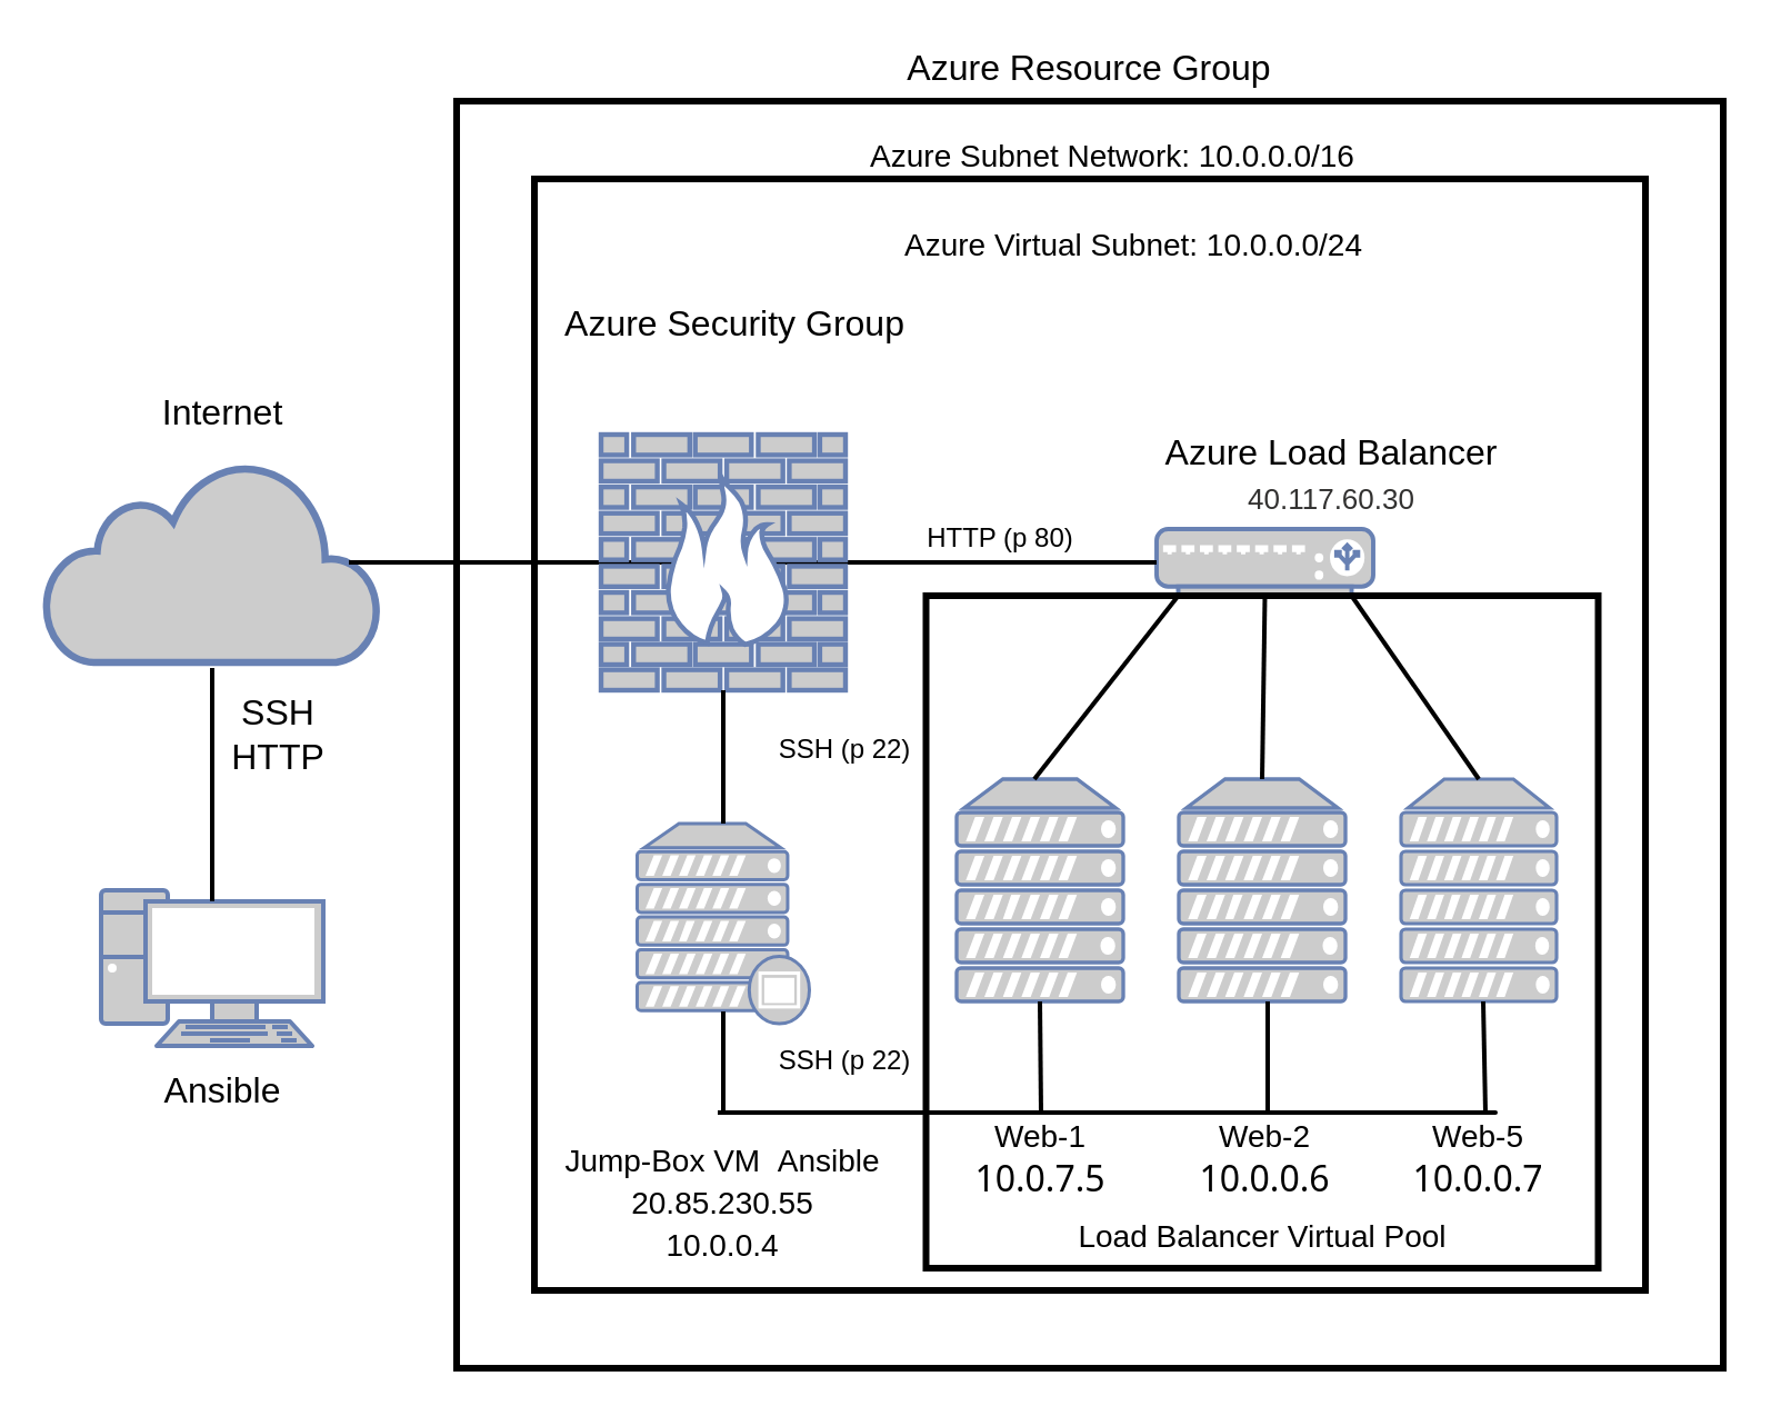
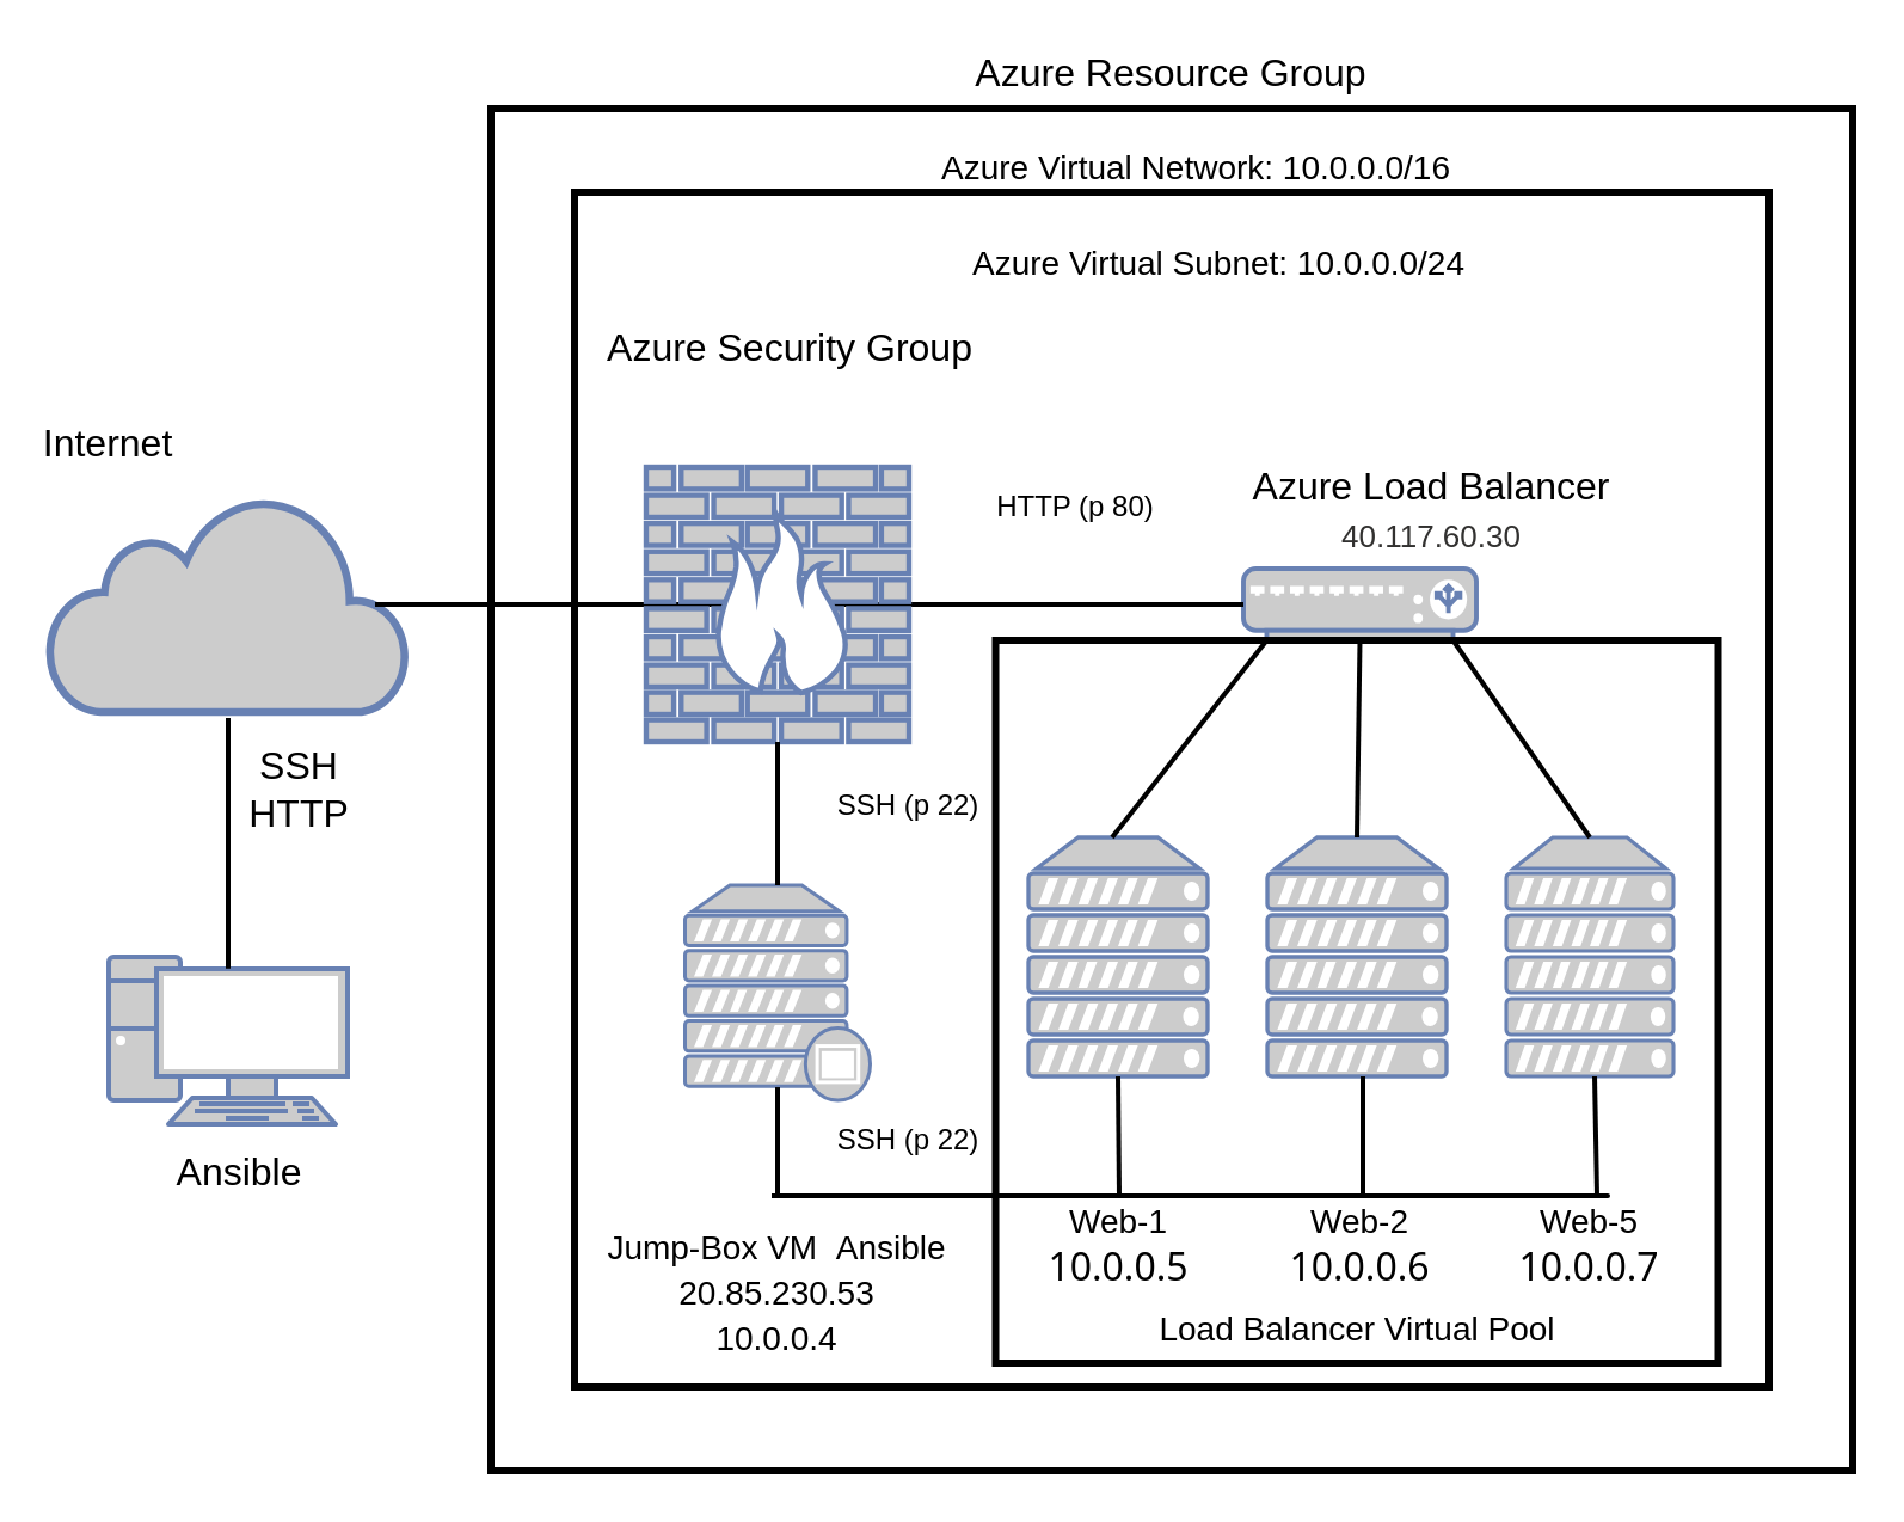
- <mxCell id="3" value="Azure Subnet Network: 10.0.0.0/16" style="text;html=1;align=center;verticalAlign=middle;resizable=0;points=[];autosize=1;strokeColor=none;fontSize=14;" parent="1" vertex="1"><mxGeometry x="385" y="60" width="230" height="20" as="geometry" /></mxCell>
+ <mxCell id="3" value="Azure Virtual Network: 10.0.0.0/16" style="text;html=1;align=center;verticalAlign=middle;resizable=0;points=[];autosize=1;strokeColor=none;fontSize=14;" parent="1" vertex="1"><mxGeometry x="385" y="60" width="230" height="20" as="geometry" /></mxCell>
- <mxCell id="27" value="Internet" style="text;html=1;strokeColor=none;fillColor=none;align=center;verticalAlign=middle;whiteSpace=wrap;rounded=0;shadow=0;glass=0;sketch=0;fontSize=16;" parent="1" vertex="1"><mxGeometry y="175" width="40" height="20" as="geometry" x="80" /></mxCell>
+ <mxCell id="27" value="Internet" style="text;html=1;strokeColor=none;fillColor=none;align=center;verticalAlign=middle;whiteSpace=wrap;rounded=0;shadow=0;glass=0;sketch=0;fontSize=16;" parent="1" vertex="1"><mxGeometry x="25" y="175" width="40" height="20" as="geometry" /></mxCell>
- <mxCell id="32" value="&lt;font style=&quot;font-size: 12px&quot;&gt;HTTP (p 80)&lt;/font&gt;" style="text;html=1;strokeColor=none;fillColor=none;align=center;verticalAlign=middle;whiteSpace=wrap;rounded=0;shadow=0;glass=0;sketch=0;fontSize=16;" parent="1" vertex="1"><mxGeometry x="400" y="230" width="100" height="20" as="geometry" /></mxCell>
+ <mxCell id="32" value="&lt;font style=&quot;font-size: 12px&quot;&gt;HTTP (p 80)&lt;/font&gt;" style="text;html=1;strokeColor=none;fillColor=none;align=center;verticalAlign=middle;whiteSpace=wrap;rounded=0;shadow=0;glass=0;sketch=0;fontSize=16;" parent="1" vertex="1"><mxGeometry x="400" y="200" width="100" height="20" as="geometry" /></mxCell>
- <mxCell id="36" value="&lt;font&gt;&lt;span style=&quot;font-size: 14px&quot;&gt;Web-1&lt;/span&gt;&lt;br&gt;&lt;div&gt;&lt;font face=&quot;az_ea_font, Segoe UI, az_font, system-ui, -apple-system, BlinkMacSystemFont, Roboto, Oxygen, Ubuntu, Cantarell, Open Sans, Helvetica Neue, sans-serif&quot;&gt;&lt;span style=&quot;background-color: rgb(255 , 255 , 255)&quot;&gt;10.0.7.5&lt;/span&gt;&lt;/font&gt;&lt;/div&gt;&lt;/font&gt;" style="text;html=1;strokeColor=none;fillColor=none;align=center;verticalAlign=middle;whiteSpace=wrap;rounded=0;shadow=0;glass=0;sketch=0;fontSize=16;" parent="1" vertex="1"><mxGeometry x="390.62" y="510" width="153.75" height="20" as="geometry" /></mxCell>
+ <mxCell id="36" value="&lt;font&gt;&lt;span style=&quot;font-size: 14px&quot;&gt;Web-1&lt;/span&gt;&lt;br&gt;&lt;div&gt;&lt;font face=&quot;az_ea_font, Segoe UI, az_font, system-ui, -apple-system, BlinkMacSystemFont, Roboto, Oxygen, Ubuntu, Cantarell, Open Sans, Helvetica Neue, sans-serif&quot;&gt;&lt;span style=&quot;background-color: rgb(255 , 255 , 255)&quot;&gt;10.0.0.5&lt;/span&gt;&lt;/font&gt;&lt;/div&gt;&lt;/font&gt;" style="text;html=1;strokeColor=none;fillColor=none;align=center;verticalAlign=middle;whiteSpace=wrap;rounded=0;shadow=0;glass=0;sketch=0;fontSize=16;" parent="1" vertex="1"><mxGeometry x="390.62" y="510" width="153.75" height="20" as="geometry" /></mxCell>
- <mxCell id="35" value="&lt;font style=&quot;font-size: 14px&quot;&gt;Jump-Box VM &amp;nbsp;Ansible&lt;br&gt;&lt;/font&gt;&lt;font style=&quot;font-size: 14px&quot;&gt;20.85.230.55&lt;br&gt;10.0.0.4&lt;br&gt;&lt;/font&gt;" style="text;html=1;strokeColor=none;fillColor=none;align=center;verticalAlign=middle;whiteSpace=wrap;rounded=0;shadow=0;glass=0;sketch=0;fontSize=16;" parent="1" vertex="1"><mxGeometry x="248.13" y="530" width="153.75" height="20" as="geometry" /></mxCell>
+ <mxCell id="35" value="&lt;font style=&quot;font-size: 14px&quot;&gt;Jump-Box VM &amp;nbsp;Ansible&lt;br&gt;&lt;/font&gt;&lt;font style=&quot;font-size: 14px&quot;&gt;20.85.230.53&lt;br&gt;10.0.0.4&lt;br&gt;&lt;/font&gt;" style="text;html=1;strokeColor=none;fillColor=none;align=center;verticalAlign=middle;whiteSpace=wrap;rounded=0;shadow=0;glass=0;sketch=0;fontSize=16;" parent="1" vertex="1"><mxGeometry x="248.13" y="530" width="153.75" height="20" as="geometry" /></mxCell>
